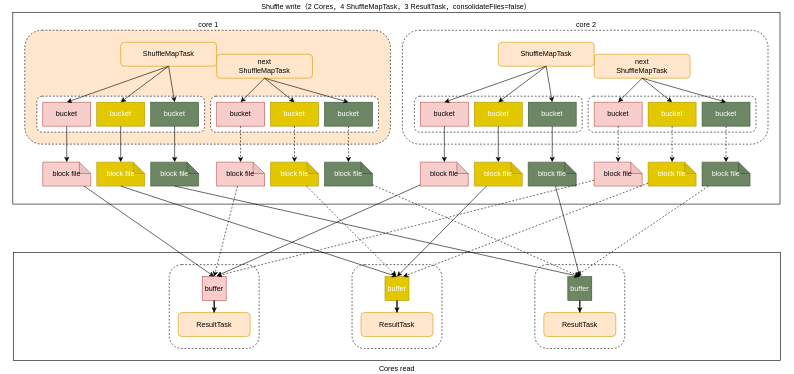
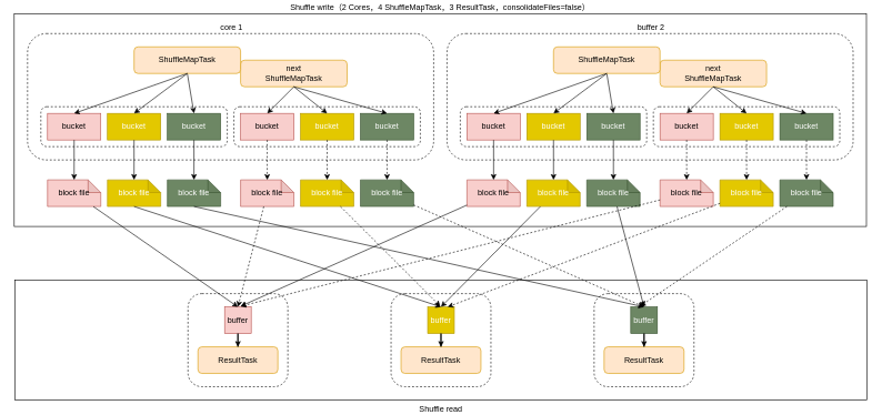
- <mxCell id="31" value="&amp;nbsp;core 2" style="rounded=1;whiteSpace=wrap;html=1;dashed=1;labelPosition=center;verticalLabelPosition=top;align=center;verticalAlign=bottom;" parent="1" vertex="1"><mxGeometry x="670" y="50" width="610" height="190" as="geometry" /></mxCell>
+ <mxCell id="31" value="&amp;nbsp;buffer 2" style="rounded=1;whiteSpace=wrap;html=1;dashed=1;labelPosition=center;verticalLabelPosition=top;align=center;verticalAlign=bottom;" parent="1" vertex="1"><mxGeometry x="670" y="50" width="610" height="190" as="geometry" /></mxCell>
- <mxCell id="4" value="&amp;nbsp;core 1" style="rounded=1;whiteSpace=wrap;html=1;dashed=1;labelPosition=center;verticalLabelPosition=top;align=center;verticalAlign=bottom;fillColor=#ffe6cc;" parent="1" vertex="1"><mxGeometry x="40" y="50" width="610" height="190" as="geometry" /></mxCell>
+ <mxCell id="4" value="&amp;nbsp;core 1" style="rounded=1;whiteSpace=wrap;html=1;dashed=1;labelPosition=center;verticalLabelPosition=top;align=center;verticalAlign=bottom;" parent="1" vertex="1"><mxGeometry x="40" y="50" width="610" height="190" as="geometry" /></mxCell>
- <mxCell id="58" value="Cores read" style="rounded=0;whiteSpace=wrap;html=1;labelPosition=center;verticalLabelPosition=bottom;align=center;verticalAlign=top;" parent="1" vertex="1"><mxGeometry x="21" y="421" width="1280" height="180" as="geometry" /></mxCell>
+ <mxCell id="58" value="Shuffle read" style="rounded=0;whiteSpace=wrap;html=1;labelPosition=center;verticalLabelPosition=bottom;align=center;verticalAlign=top;" parent="1" vertex="1"><mxGeometry x="21" y="421" width="1280" height="180" as="geometry" /></mxCell>
